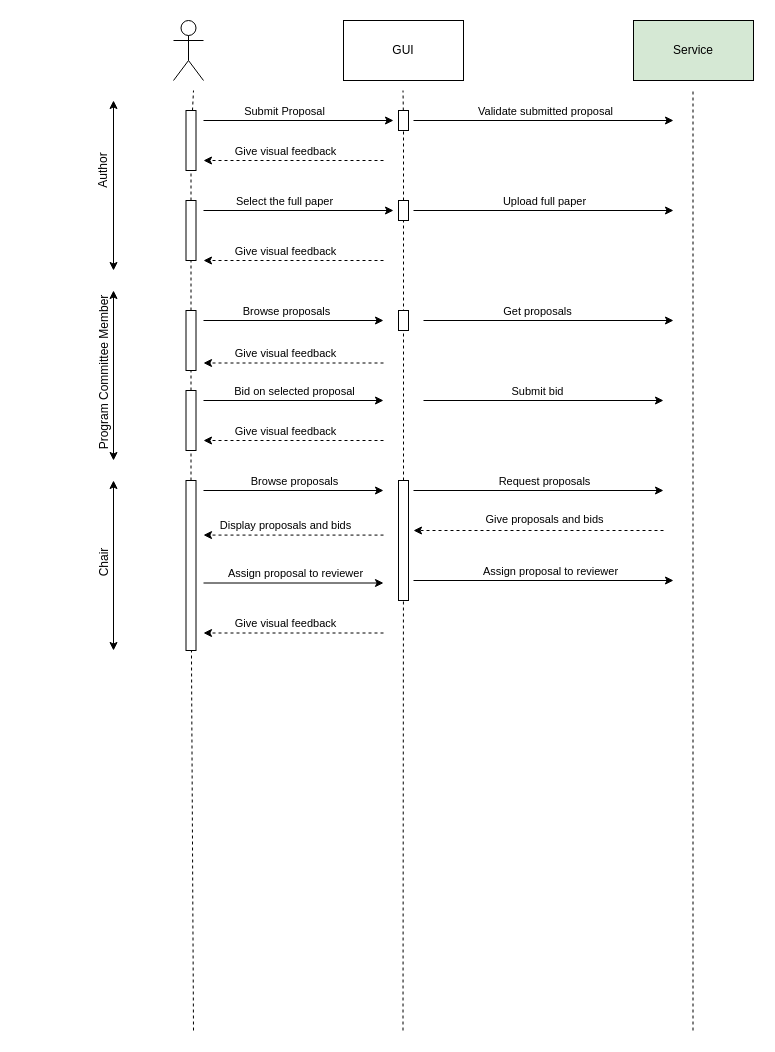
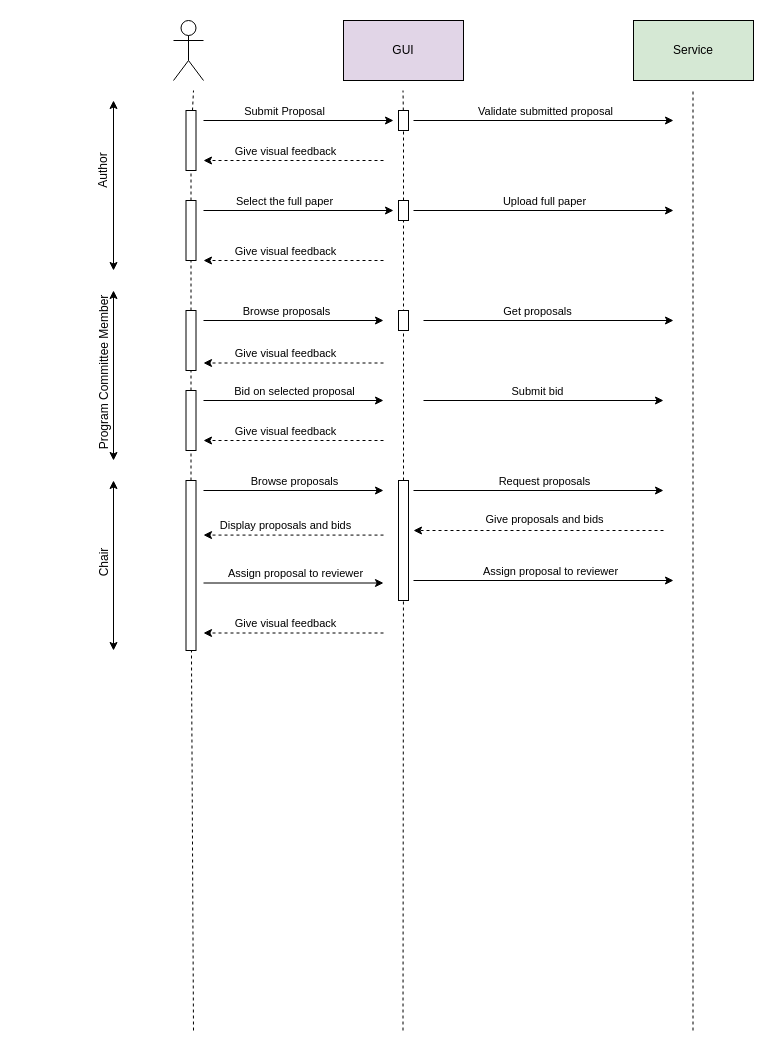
- <mxCell id="3" value="GUI" style="rounded=0;whiteSpace=wrap;html=1;" vertex="1" parent="1"><mxGeometry x="343" y="20" width="120" height="60" as="geometry" /></mxCell>
+ <mxCell id="3" value="GUI" style="rounded=0;whiteSpace=wrap;html=1;fillColor=#e1d5e7;" vertex="1" parent="1"><mxGeometry x="343" y="20" width="120" height="60" as="geometry" /></mxCell>
